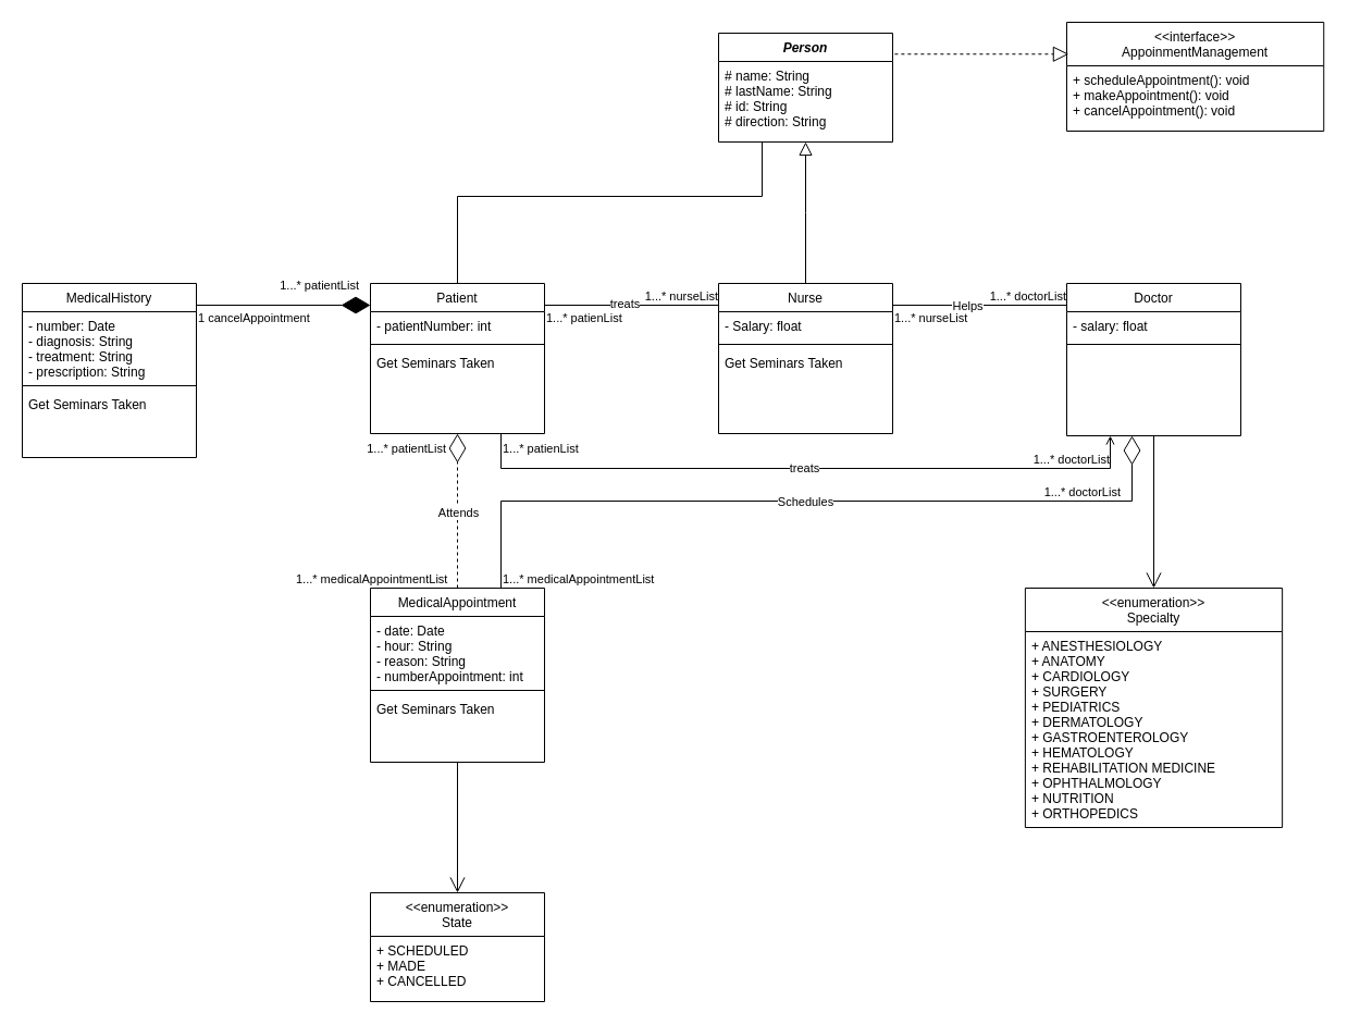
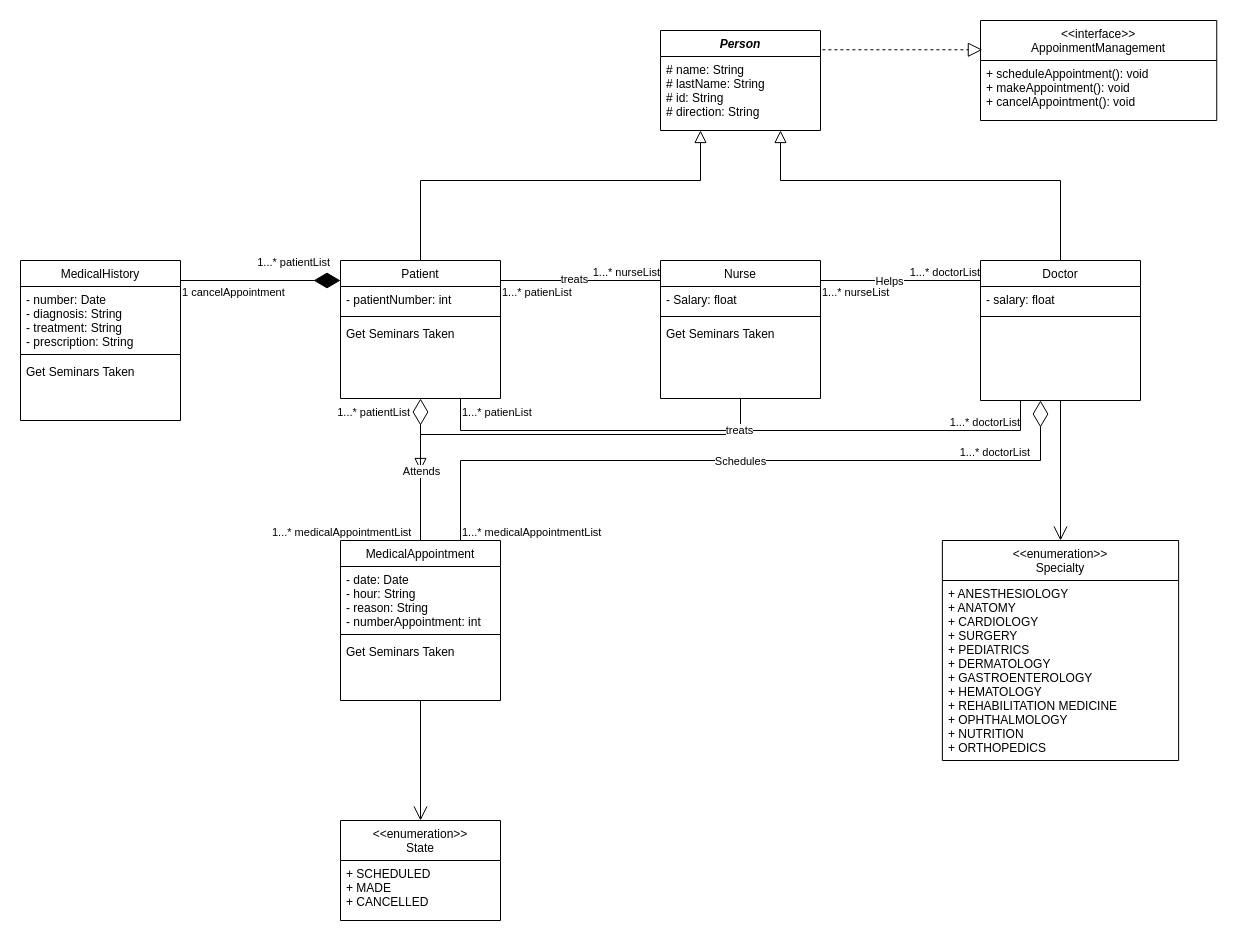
- <mxCell id="17" value="" style="endArrow=none;endSize=10;endFill=0;shadow=0;strokeWidth=1;rounded=0;curved=0;edgeStyle=elbowEdgeStyle;elbow=vertical;exitX=0.5;exitY=0;exitDx=0;exitDy=0;entryX=0.25;entryY=1;entryDx=0;entryDy=0;" parent="1" source="13" target="2" edge="1"><mxGeometry width="160" relative="1" as="geometry"><mxPoint x="740" y="260" as="sourcePoint" /><mxPoint x="840" y="120" as="targetPoint" /><Array as="points"><mxPoint x="620" y="180" /></Array></mxGeometry></mxCell>
+ <mxCell id="17" value="" style="endArrow=block;endSize=10;endFill=0;shadow=0;strokeWidth=1;rounded=0;curved=0;edgeStyle=elbowEdgeStyle;elbow=vertical;exitX=0.5;exitY=0;exitDx=0;exitDy=0;entryX=0.25;entryY=1;entryDx=0;entryDy=0;" parent="1" source="13" target="2" edge="1"><mxGeometry width="160" relative="1" as="geometry"><mxPoint x="740" y="260" as="sourcePoint" /><mxPoint x="840" y="120" as="targetPoint" /><Array as="points"><mxPoint x="620" y="180" /></Array></mxGeometry></mxCell>
+ <mxCell id="12" value="" style="endArrow=block;endSize=10;endFill=0;shadow=0;strokeWidth=1;rounded=0;curved=0;edgeStyle=elbowEdgeStyle;elbow=vertical;entryX=0.75;entryY=1;entryDx=0;entryDy=0;" parent="1" source="9" target="2" edge="1"><mxGeometry width="160" relative="1" as="geometry"><mxPoint x="750" y="273" as="sourcePoint" /><mxPoint x="850" y="171" as="targetPoint" /><Array as="points"><mxPoint x="900" y="180" /></Array></mxGeometry></mxCell>
- <mxCell id="8" value="" style="endArrow=block;endSize=10;endFill=0;shadow=0;strokeWidth=1;rounded=0;curved=0;edgeStyle=elbowEdgeStyle;elbow=vertical;" parent="1" source="4" target="2" edge="1"><mxGeometry width="160" relative="1" as="geometry"><mxPoint x="740" y="103" as="sourcePoint" /><mxPoint x="740" y="103" as="targetPoint" /></mxGeometry></mxCell>
+ <mxCell id="8" value="" style="endArrow=block;endSize=10;endFill=0;shadow=0;strokeWidth=1;rounded=0;curved=0;edgeStyle=elbowEdgeStyle;elbow=vertical;" parent="1" source="4" target="51" edge="1"><mxGeometry width="160" relative="1" as="geometry"><mxPoint x="740" y="103" as="sourcePoint" /><mxPoint x="740" y="103" as="targetPoint" /></mxGeometry></mxCell>
- <mxCell id="38" value="treats" style="endArrow=open;html=1;edgeStyle=orthogonalEdgeStyle;rounded=0;entryX=0.25;entryY=1;entryDx=0;entryDy=0;exitX=0.75;exitY=1;exitDx=0;exitDy=0;" edge="1" parent="1" source="13" target="9"><mxGeometry relative="1" as="geometry"><mxPoint x="470" y="550" as="sourcePoint" /><mxPoint x="1030" y="410" as="targetPoint" /><Array as="points"><mxPoint x="460" y="430" /><mxPoint x="1020" y="430" /></Array></mxGeometry></mxCell>
+ <mxCell id="38" value="treats" style="endArrow=none;html=1;edgeStyle=orthogonalEdgeStyle;rounded=0;entryX=0.25;entryY=1;entryDx=0;entryDy=0;exitX=0.75;exitY=1;exitDx=0;exitDy=0;" edge="1" parent="1" source="13" target="9"><mxGeometry relative="1" as="geometry"><mxPoint x="470" y="550" as="sourcePoint" /><mxPoint x="1030" y="410" as="targetPoint" /><Array as="points"><mxPoint x="460" y="430" /><mxPoint x="1020" y="430" /></Array></mxGeometry></mxCell>
- <mxCell id="46" value="" style="endArrow=diamondThin;endFill=0;endSize=24;html=1;rounded=0;entryX=0.5;entryY=1;entryDx=0;entryDy=0;exitX=0.5;exitY=0;exitDx=0;exitDy=0;dashed=1;" edge="1" parent="1" source="18" target="13"><mxGeometry width="160" relative="1" as="geometry"><mxPoint x="400" y="480" as="sourcePoint" /><mxPoint x="560" y="480" as="targetPoint" /></mxGeometry></mxCell>
+ <mxCell id="46" value="" style="endArrow=diamondThin;endFill=0;endSize=24;html=1;rounded=0;entryX=0.5;entryY=1;entryDx=0;entryDy=0;exitX=0.5;exitY=0;exitDx=0;exitDy=0;" edge="1" parent="1" source="18" target="13"><mxGeometry width="160" relative="1" as="geometry"><mxPoint x="400" y="480" as="sourcePoint" /><mxPoint x="560" y="480" as="targetPoint" /></mxGeometry></mxCell>
